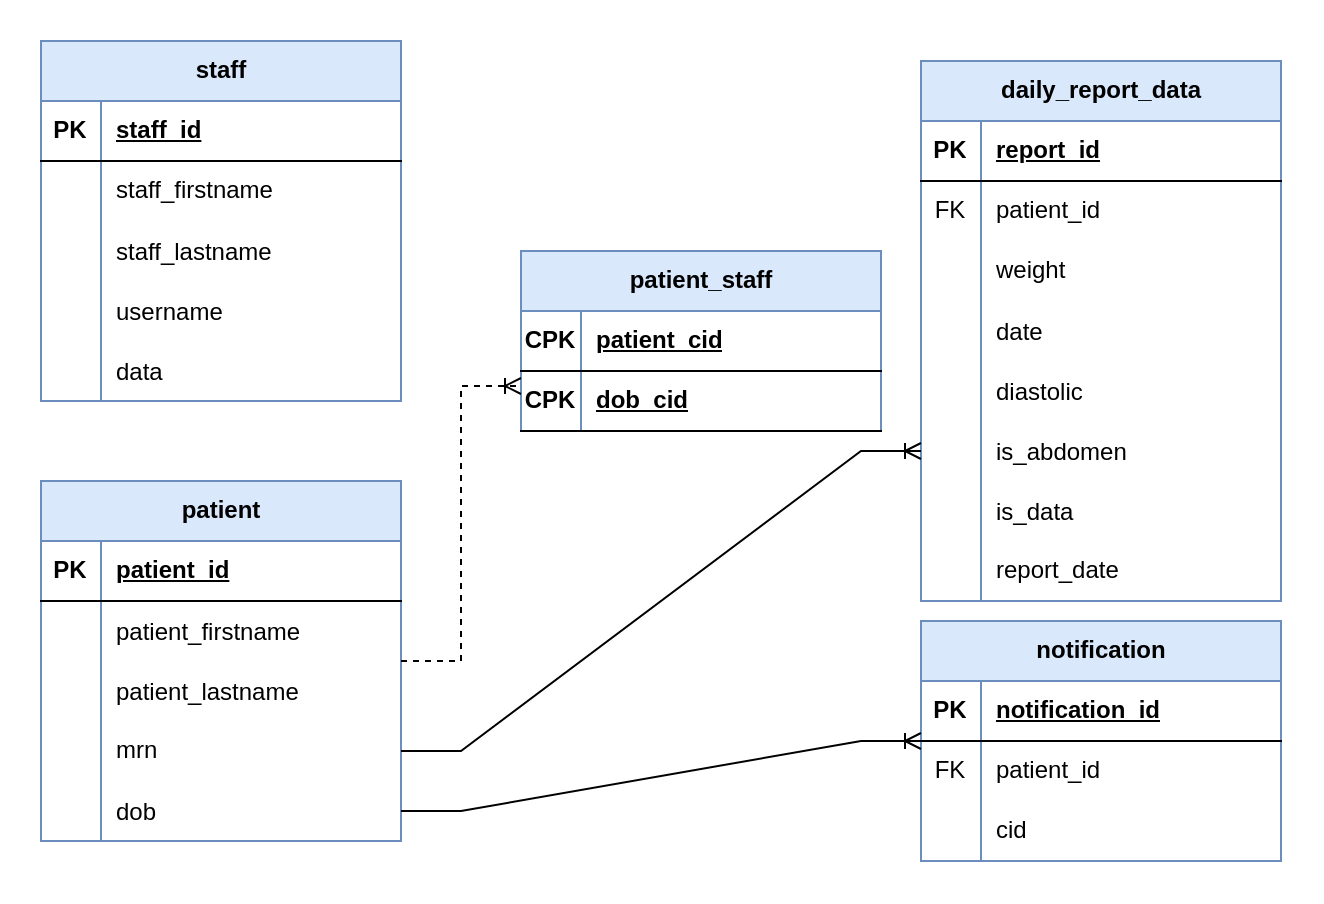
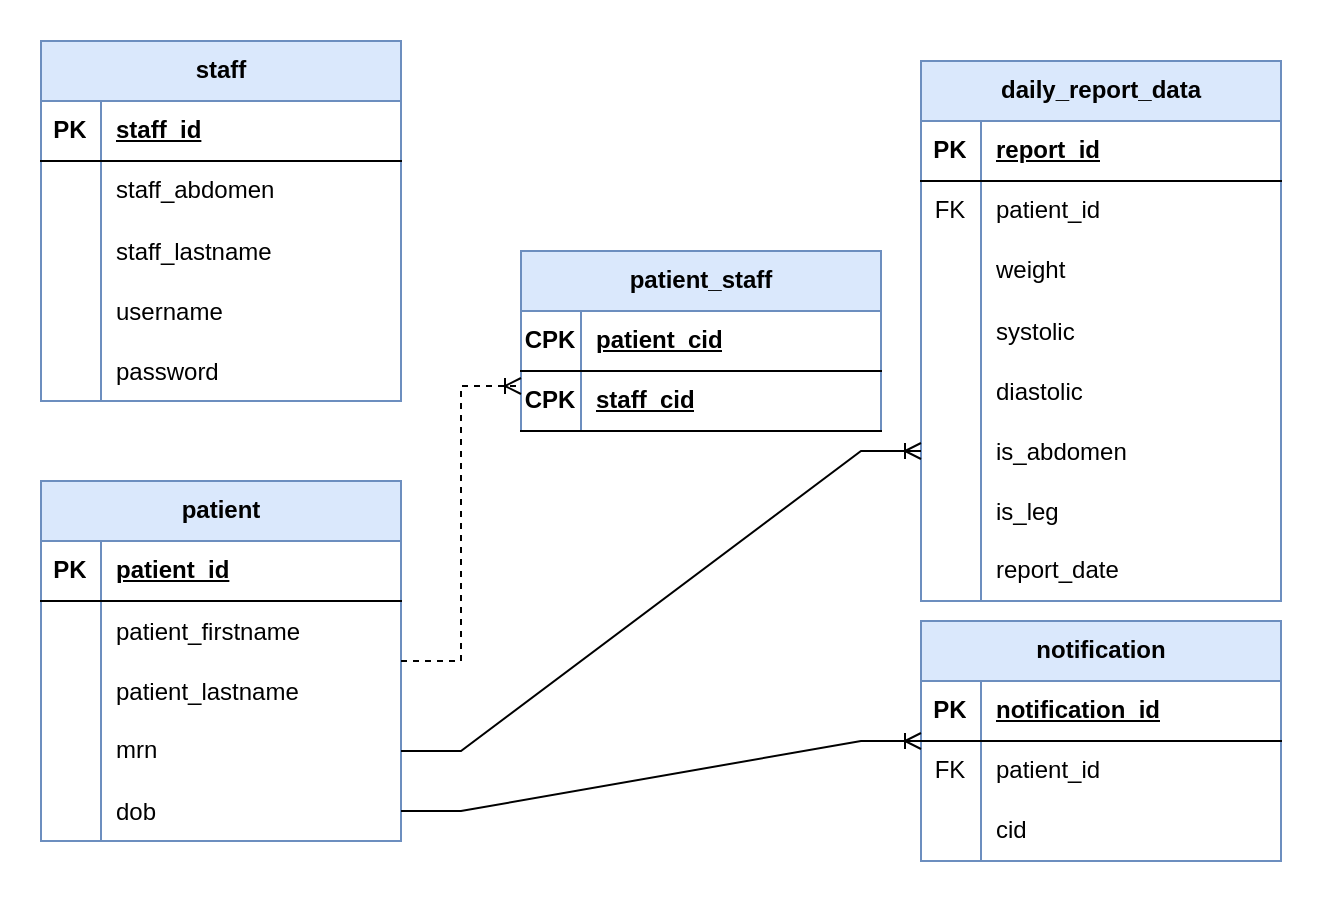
- <mxCell id="8" value="staff_firstname" style="shape=partialRectangle;connectable=0;fillColor=none;top=0;left=0;bottom=0;right=0;align=left;spacingLeft=6;overflow=hidden;whiteSpace=wrap;html=1;" parent="6" vertex="1"><mxGeometry x="30" width="150" height="30" as="geometry"><mxRectangle width="150" height="30" as="alternateBounds" /></mxGeometry></mxCell>
+ <mxCell id="8" value="staff_abdomen" style="shape=partialRectangle;connectable=0;fillColor=none;top=0;left=0;bottom=0;right=0;align=left;spacingLeft=6;overflow=hidden;whiteSpace=wrap;html=1;" parent="6" vertex="1"><mxGeometry x="30" width="150" height="30" as="geometry"><mxRectangle width="150" height="30" as="alternateBounds" /></mxGeometry></mxCell>
- <mxCell id="30" value="date" style="shape=partialRectangle;connectable=0;fillColor=none;top=0;left=0;bottom=0;right=0;align=left;spacingLeft=6;overflow=hidden;" parent="28" vertex="1"><mxGeometry x="30" width="150" height="30" as="geometry"><mxRectangle width="150" height="30" as="alternateBounds" /></mxGeometry></mxCell>
+ <mxCell id="30" value="systolic" style="shape=partialRectangle;connectable=0;fillColor=none;top=0;left=0;bottom=0;right=0;align=left;spacingLeft=6;overflow=hidden;" parent="28" vertex="1"><mxGeometry x="30" width="150" height="30" as="geometry"><mxRectangle width="150" height="30" as="alternateBounds" /></mxGeometry></mxCell>
- <mxCell id="17" value="data" style="shape=partialRectangle;connectable=0;fillColor=none;top=0;left=0;bottom=0;right=0;align=left;spacingLeft=6;overflow=hidden;" parent="15" vertex="1"><mxGeometry x="30" width="150" height="30" as="geometry"><mxRectangle width="150" height="30" as="alternateBounds" /></mxGeometry></mxCell>
+ <mxCell id="17" value="password" style="shape=partialRectangle;connectable=0;fillColor=none;top=0;left=0;bottom=0;right=0;align=left;spacingLeft=6;overflow=hidden;" parent="15" vertex="1"><mxGeometry x="30" width="150" height="30" as="geometry"><mxRectangle width="150" height="30" as="alternateBounds" /></mxGeometry></mxCell>
- <mxCell id="49" value="dob_cid " style="shape=partialRectangle;connectable=0;fillColor=none;top=0;left=0;bottom=0;right=0;align=left;spacingLeft=6;fontStyle=5;overflow=hidden;whiteSpace=wrap;html=1;" parent="47" vertex="1"><mxGeometry x="30" width="150" height="30" as="geometry"><mxRectangle width="150" height="30" as="alternateBounds" /></mxGeometry></mxCell>
+ <mxCell id="49" value="staff_cid " style="shape=partialRectangle;connectable=0;fillColor=none;top=0;left=0;bottom=0;right=0;align=left;spacingLeft=6;fontStyle=5;overflow=hidden;whiteSpace=wrap;html=1;" parent="47" vertex="1"><mxGeometry x="30" width="150" height="30" as="geometry"><mxRectangle width="150" height="30" as="alternateBounds" /></mxGeometry></mxCell>
- <mxCell id="39" value="is_data" style="shape=partialRectangle;connectable=0;fillColor=none;top=0;left=0;bottom=0;right=0;align=left;spacingLeft=6;overflow=hidden;" parent="37" vertex="1"><mxGeometry x="30" width="150" height="30" as="geometry"><mxRectangle width="150" height="30" as="alternateBounds" /></mxGeometry></mxCell>
+ <mxCell id="39" value="is_leg" style="shape=partialRectangle;connectable=0;fillColor=none;top=0;left=0;bottom=0;right=0;align=left;spacingLeft=6;overflow=hidden;" parent="37" vertex="1"><mxGeometry x="30" width="150" height="30" as="geometry"><mxRectangle width="150" height="30" as="alternateBounds" /></mxGeometry></mxCell>
